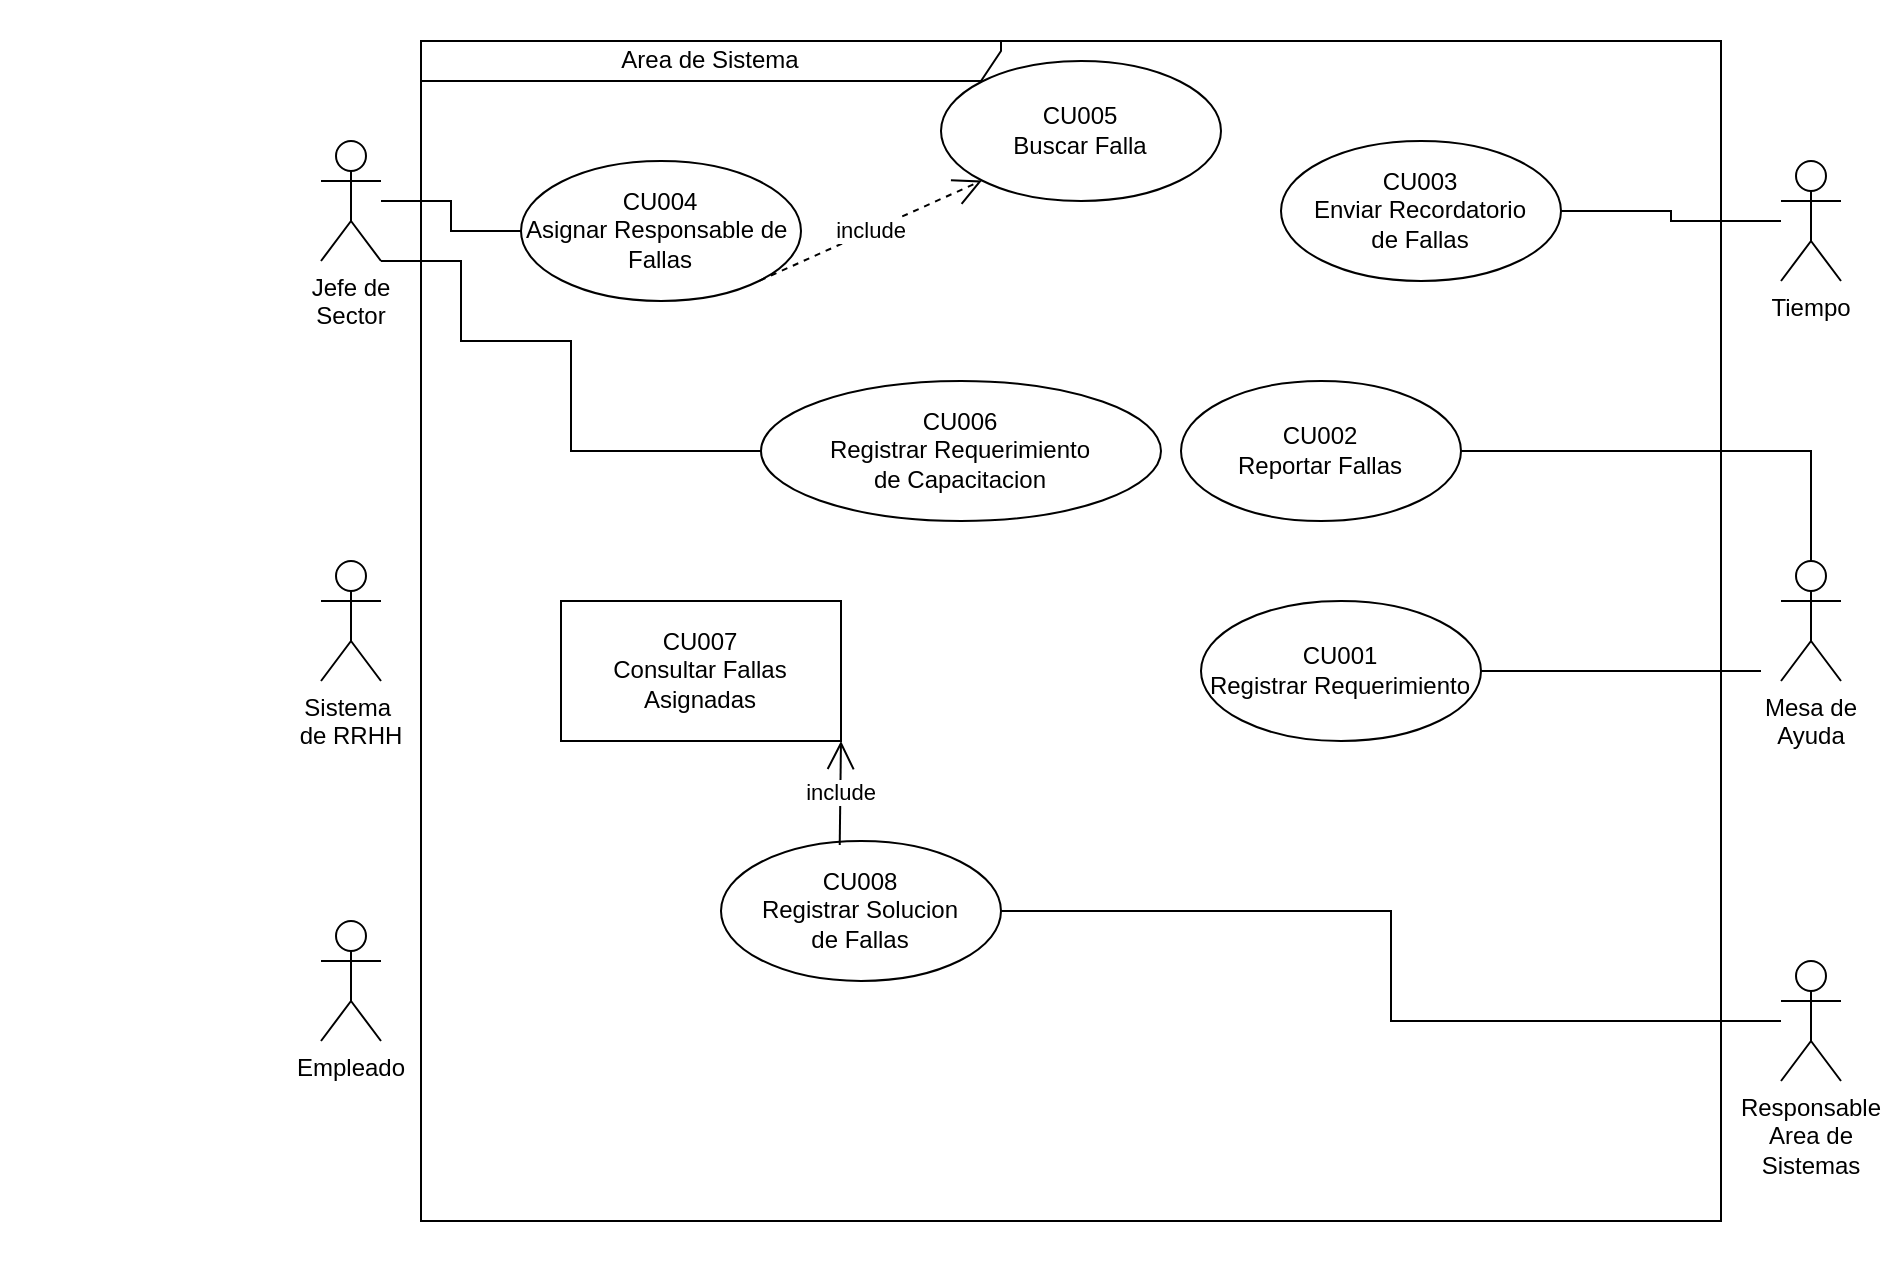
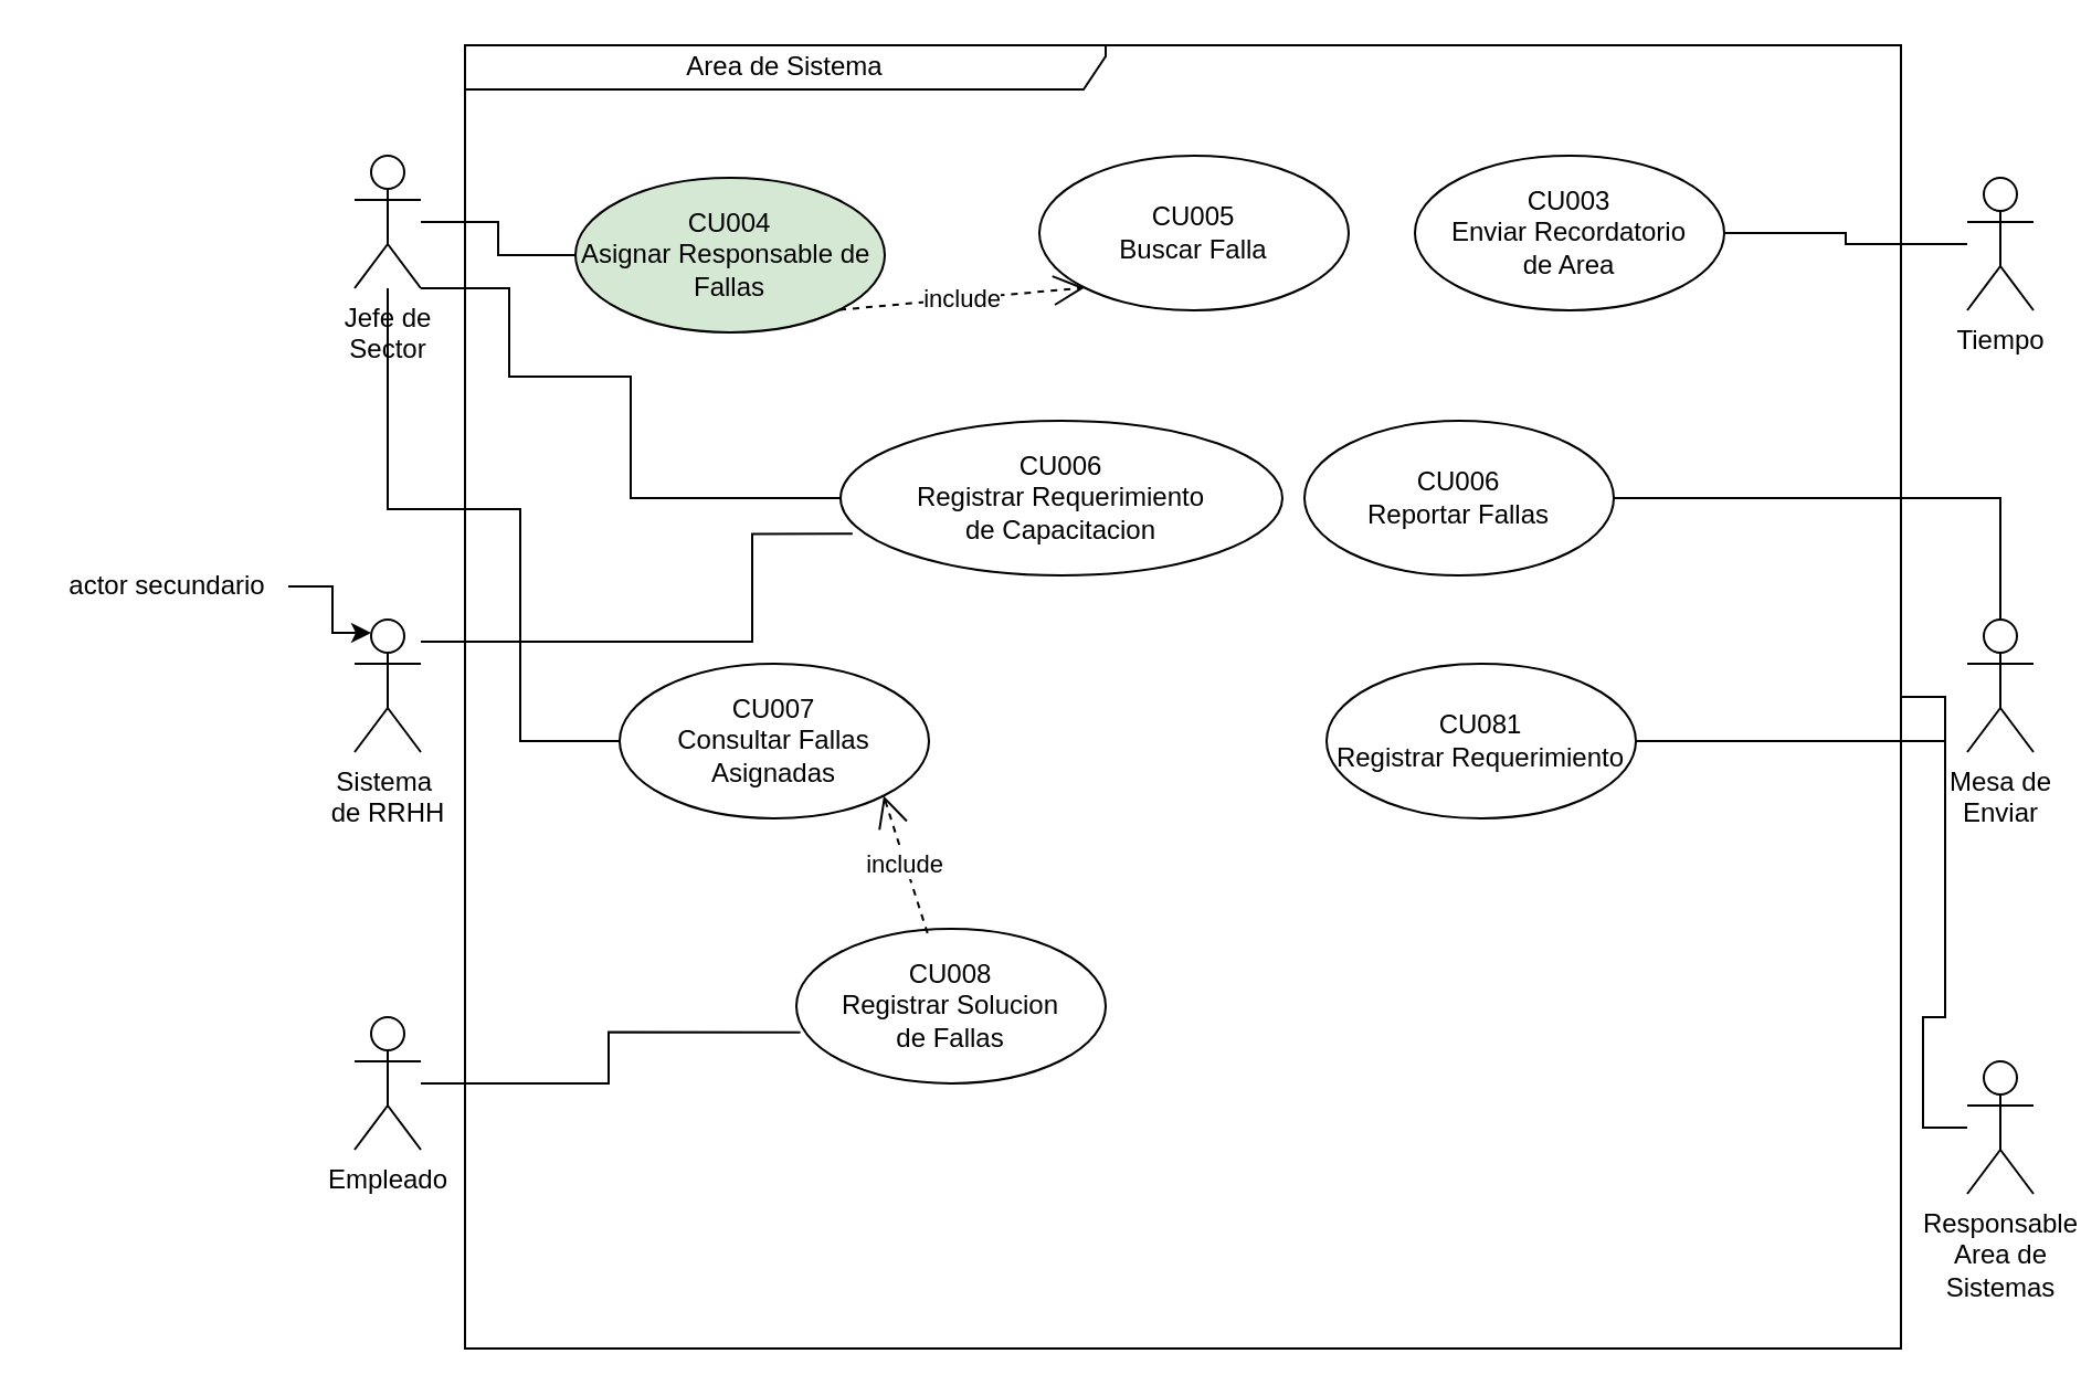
- <mxCell id="21" value="CU005&lt;br&gt;Buscar Falla" style="ellipse;whiteSpace=wrap;html=1;" vertex="1" parent="1"><mxGeometry x="470" y="30" width="140" height="70" as="geometry" /></mxCell>
+ <mxCell id="21" value="CU005&lt;br&gt;Buscar Falla" style="ellipse;whiteSpace=wrap;html=1;" vertex="1" parent="1"><mxGeometry x="470" y="70" width="140" height="70" as="geometry" /></mxCell>
- <mxCell id="20" value="CU003&lt;br&gt;Enviar Recordatorio&lt;br&gt;de Fallas" style="ellipse;whiteSpace=wrap;html=1;" vertex="1" parent="1"><mxGeometry x="640" y="70" width="140" height="70" as="geometry" /></mxCell>
+ <mxCell id="20" value="CU003&lt;br&gt;Enviar Recordatorio&lt;br&gt;de Area" style="ellipse;whiteSpace=wrap;html=1;" vertex="1" parent="1"><mxGeometry x="640" y="70" width="140" height="70" as="geometry" /></mxCell>
- <mxCell id="22" value="CU004&lt;br&gt;Asignar Responsable de&amp;nbsp;&lt;br&gt;Fallas" style="ellipse;whiteSpace=wrap;html=1;" vertex="1" parent="1"><mxGeometry x="260" y="80" width="140" height="70" as="geometry" /></mxCell>
+ <mxCell id="22" value="CU004&lt;br&gt;Asignar Responsable de&amp;nbsp;&lt;br&gt;Fallas" style="ellipse;whiteSpace=wrap;html=1;fillColor=#d5e8d4;" vertex="1" parent="1"><mxGeometry x="260" y="80" width="140" height="70" as="geometry" /></mxCell>
- <mxCell id="17" value="CU002&lt;br&gt;Reportar Fallas" style="ellipse;whiteSpace=wrap;html=1;" vertex="1" parent="1"><mxGeometry x="590" y="190" width="140" height="70" as="geometry" /></mxCell>
+ <mxCell id="17" value="CU006&lt;br&gt;Reportar Fallas" style="ellipse;whiteSpace=wrap;html=1;" vertex="1" parent="1"><mxGeometry x="590" y="190" width="140" height="70" as="geometry" /></mxCell>
+ <mxCell id="5" style="edgeStyle=orthogonalEdgeStyle;rounded=0;orthogonalLoop=1;jettySize=auto;html=1;entryX=0;entryY=0.5;entryDx=0;entryDy=0;endArrow=none;endFill=0;" edge="1" parent="1" source="6" target="25"><mxGeometry relative="1" as="geometry"><mxPoint x="170" y="180" as="sourcePoint" /><Array as="points"><mxPoint x="175" y="230" /><mxPoint x="235" y="230" /><mxPoint x="235" y="335" /></Array></mxGeometry></mxCell>
+ <mxCell id="13" value="actor secundario" style="text;html=1;align=center;verticalAlign=middle;resizable=0;points=[];autosize=1;strokeColor=none;fillColor=none;" vertex="1" parent="1"><mxGeometry x="20" y="250" width="110" height="30" as="geometry" /></mxCell>
+ <mxCell id="14" style="edgeStyle=orthogonalEdgeStyle;rounded=0;orthogonalLoop=1;jettySize=auto;html=1;entryX=0.25;entryY=0.1;entryDx=0;entryDy=0;entryPerimeter=0;" edge="1" parent="1" source="13" target="8"><mxGeometry relative="1" as="geometry" /></mxCell>
+ <mxCell id="28" style="edgeStyle=orthogonalEdgeStyle;rounded=0;orthogonalLoop=1;jettySize=auto;html=1;entryX=0.027;entryY=0.731;entryDx=0;entryDy=0;entryPerimeter=0;endArrow=none;endFill=0;" edge="1" parent="1" source="8" target="23"><mxGeometry relative="1" as="geometry"><Array as="points"><mxPoint x="340" y="290" /><mxPoint x="340" y="241" /></Array></mxGeometry></mxCell>
- <mxCell id="25" value="CU007&lt;br&gt;Consultar Fallas Asignadas" style="whiteSpace=wrap;html=1;rounded=0;" vertex="1" parent="1"><mxGeometry x="280" y="300" width="140" height="70" as="geometry" /></mxCell>
+ <mxCell id="25" value="CU007&lt;br&gt;Consultar Fallas Asignadas" style="ellipse;whiteSpace=wrap;html=1;" vertex="1" parent="1"><mxGeometry x="280" y="300" width="140" height="70" as="geometry" /></mxCell>
- <mxCell id="16" value="CU001&lt;br&gt;Registrar Requerimiento" style="ellipse;whiteSpace=wrap;html=1;" vertex="1" parent="1"><mxGeometry x="600" y="300" width="140" height="70" as="geometry" /></mxCell>
+ <mxCell id="16" value="CU081&lt;br&gt;Registrar Requerimiento" style="ellipse;whiteSpace=wrap;html=1;" vertex="1" parent="1"><mxGeometry x="600" y="300" width="140" height="70" as="geometry" /></mxCell>
- <mxCell id="9" value="Mesa de&lt;br&gt;Ayuda" style="shape=umlActor;verticalLabelPosition=bottom;verticalAlign=top;html=1;" vertex="1" parent="1"><mxGeometry x="890" y="280" width="30" height="60" as="geometry" /></mxCell>
+ <mxCell id="9" value="Mesa de&lt;br&gt;Enviar" style="shape=umlActor;verticalLabelPosition=bottom;verticalAlign=top;html=1;" vertex="1" parent="1"><mxGeometry x="890" y="280" width="30" height="60" as="geometry" /></mxCell>
- <mxCell id="27" value="include" style="endArrow=open;endSize=12;dashed=0;html=1;rounded=0;exitX=0.424;exitY=0.029;exitDx=0;exitDy=0;entryX=1;entryY=1;entryDx=0;entryDy=0;exitPerimeter=0;" edge="1" parent="1" source="26" target="25"><mxGeometry width="160" relative="1" as="geometry"><mxPoint x="389" y="150" as="sourcePoint" /><mxPoint x="501" y="140" as="targetPoint" /></mxGeometry></mxCell>
+ <mxCell id="27" value="include" style="endArrow=open;endSize=12;dashed=1;html=1;rounded=0;exitX=0.424;exitY=0.029;exitDx=0;exitDy=0;entryX=1;entryY=1;entryDx=0;entryDy=0;exitPerimeter=0;" edge="1" parent="1" source="26" target="25"><mxGeometry width="160" relative="1" as="geometry"><mxPoint x="389" y="150" as="sourcePoint" /><mxPoint x="501" y="140" as="targetPoint" /></mxGeometry></mxCell>
- <mxCell id="10" style="edgeStyle=orthogonalEdgeStyle;rounded=0;orthogonalLoop=1;jettySize=auto;html=1;entryX=1;entryY=0.5;entryDx=0;entryDy=0;endArrow=none;endFill=0;" edge="1" parent="1" source="11" target="26"><mxGeometry relative="1" as="geometry" /></mxCell>
+ <mxCell id="10" style="edgeStyle=orthogonalEdgeStyle;rounded=0;orthogonalLoop=1;jettySize=auto;html=1;endArrow=none;endFill=0;" edge="1" parent="1" source="11" target="2"><mxGeometry relative="1" as="geometry" /></mxCell>
+ <mxCell id="29" style="edgeStyle=orthogonalEdgeStyle;rounded=0;orthogonalLoop=1;jettySize=auto;html=1;entryX=0.013;entryY=0.669;entryDx=0;entryDy=0;entryPerimeter=0;endArrow=none;endFill=0;" edge="1" parent="1" source="12" target="26"><mxGeometry relative="1" as="geometry" /></mxCell>
